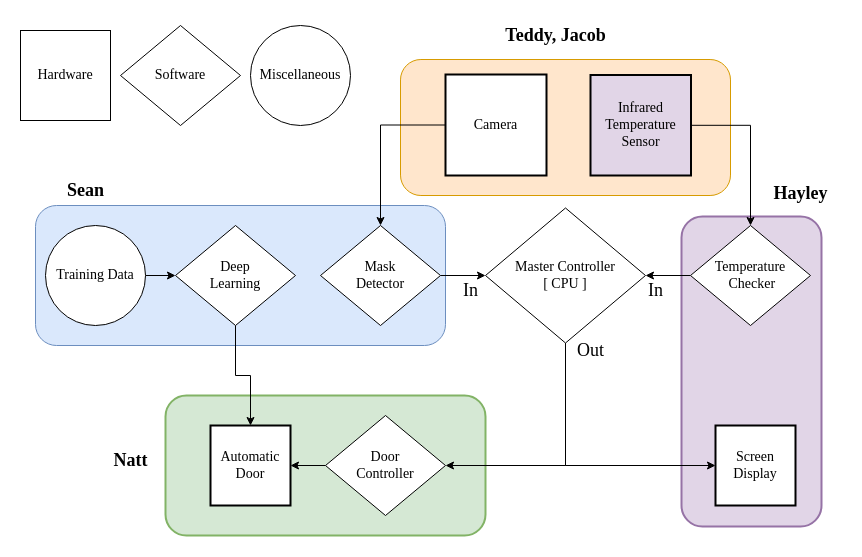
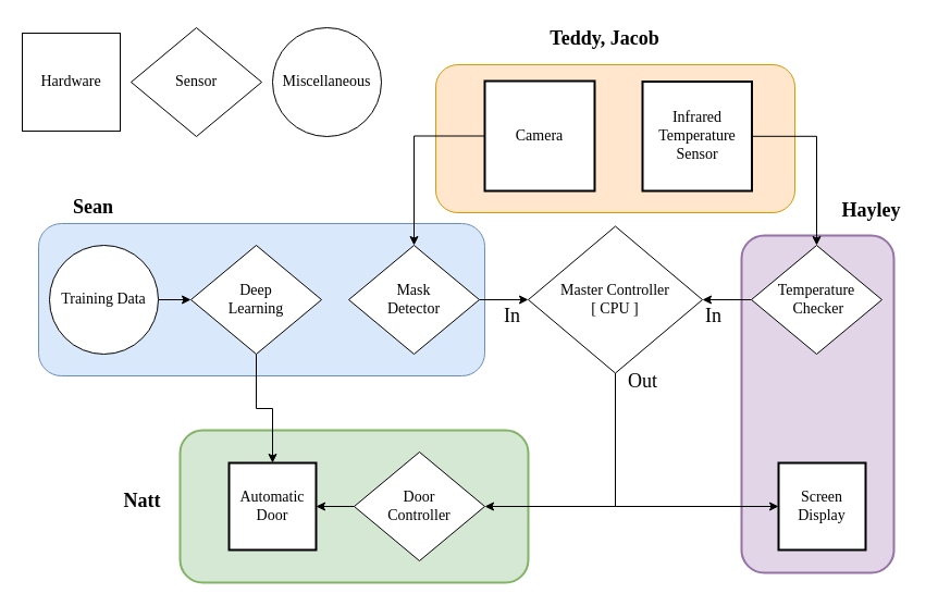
- <mxCell id="30" value="Software" style="rhombus;whiteSpace=wrap;html=1;fontFamily=Verdana;fontSize=14;strokeWidth=1;" parent="1" vertex="1"><mxGeometry x="120" y="25" width="120" height="100" as="geometry" /></mxCell>
+ <mxCell id="30" value="Sensor" style="rhombus;whiteSpace=wrap;html=1;fontFamily=Verdana;fontSize=14;strokeWidth=1;" parent="1" vertex="1"><mxGeometry x="120" y="25" width="120" height="100" as="geometry" /></mxCell>
- <mxCell id="9" value="Infrared Temperature Sensor" style="whiteSpace=wrap;html=1;aspect=fixed;strokeWidth=2;fontFamily=Verdana;fontSize=14;fillColor=#e1d5e7;" parent="1" vertex="1"><mxGeometry x="590" y="74.5" width="100.5" height="100.5" as="geometry" /></mxCell>
+ <mxCell id="9" value="Infrared Temperature Sensor" style="whiteSpace=wrap;html=1;aspect=fixed;strokeWidth=2;fontFamily=Verdana;fontSize=14;" parent="1" vertex="1"><mxGeometry x="590" y="74.5" width="100.5" height="100.5" as="geometry" /></mxCell>
